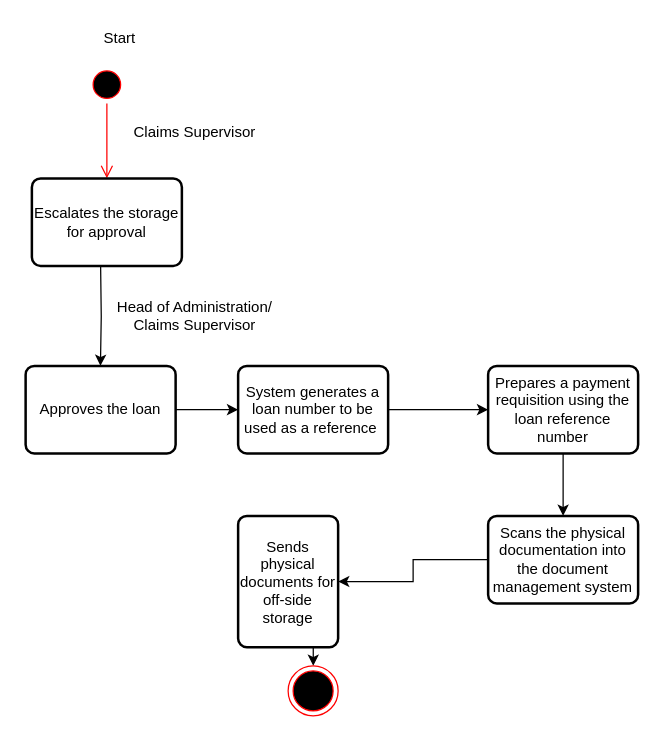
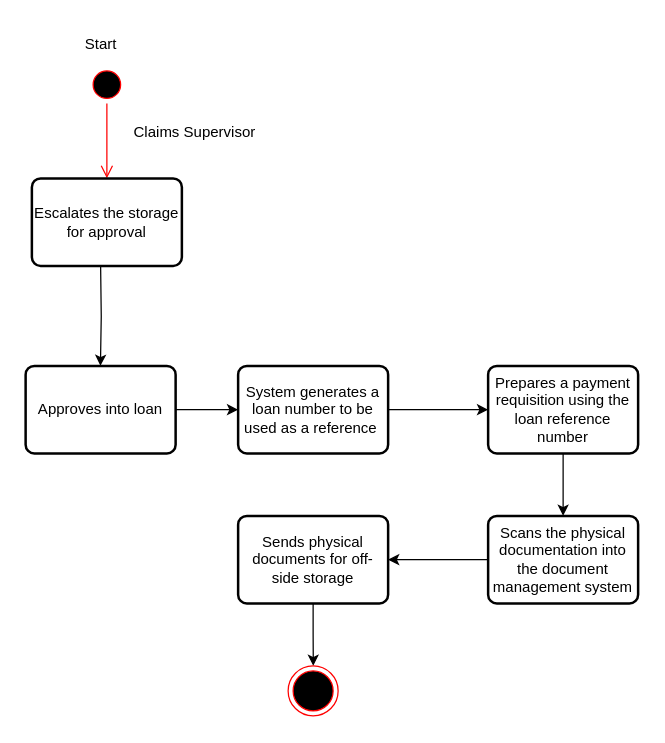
- <mxCell id="6" value="Start" style="text;html=1;align=center;verticalAlign=middle;resizable=0;points=[];autosize=1;strokeColor=none;fillColor=none;" vertex="1" parent="1"><mxGeometry x="70" y="15" width="50" height="30" as="geometry" /></mxCell>
+ <mxCell id="6" value="Start" style="text;html=1;align=center;verticalAlign=middle;resizable=0;points=[];autosize=1;strokeColor=none;fillColor=none;" vertex="1" parent="1"><mxGeometry x="55" y="20" width="50" height="30" as="geometry" /></mxCell>
- <mxCell id="19" value="Head of Administration/&lt;br&gt;Claims Supervisor" style="text;html=1;align=center;verticalAlign=middle;resizable=0;points=[];autosize=1;strokeColor=none;fillColor=none;" vertex="1" parent="1"><mxGeometry x="80" y="232" width="150" height="40" as="geometry" /></mxCell>
- <mxCell id="9" value="Approves the loan" style="rounded=1;whiteSpace=wrap;html=1;absoluteArcSize=1;arcSize=14;strokeWidth=2;" vertex="1" parent="1"><mxGeometry x="20" y="292" width="120" height="70" as="geometry" /></mxCell>
+ <mxCell id="9" value="Approves into loan" style="rounded=1;whiteSpace=wrap;html=1;absoluteArcSize=1;arcSize=14;strokeWidth=2;" vertex="1" parent="1"><mxGeometry x="20" y="292" width="120" height="70" as="geometry" /></mxCell>
- <mxCell id="17" value="Sends physical documents for off-side storage" style="rounded=1;whiteSpace=wrap;html=1;absoluteArcSize=1;arcSize=14;strokeWidth=2;" vertex="1" parent="1"><mxGeometry x="190" y="412" width="80" height="105" as="geometry" /></mxCell>
+ <mxCell id="17" value="Sends physical documents for off-side storage" style="rounded=1;whiteSpace=wrap;html=1;absoluteArcSize=1;arcSize=14;strokeWidth=2;" vertex="1" parent="1"><mxGeometry x="190" y="412" width="120" height="70" as="geometry" /></mxCell>
